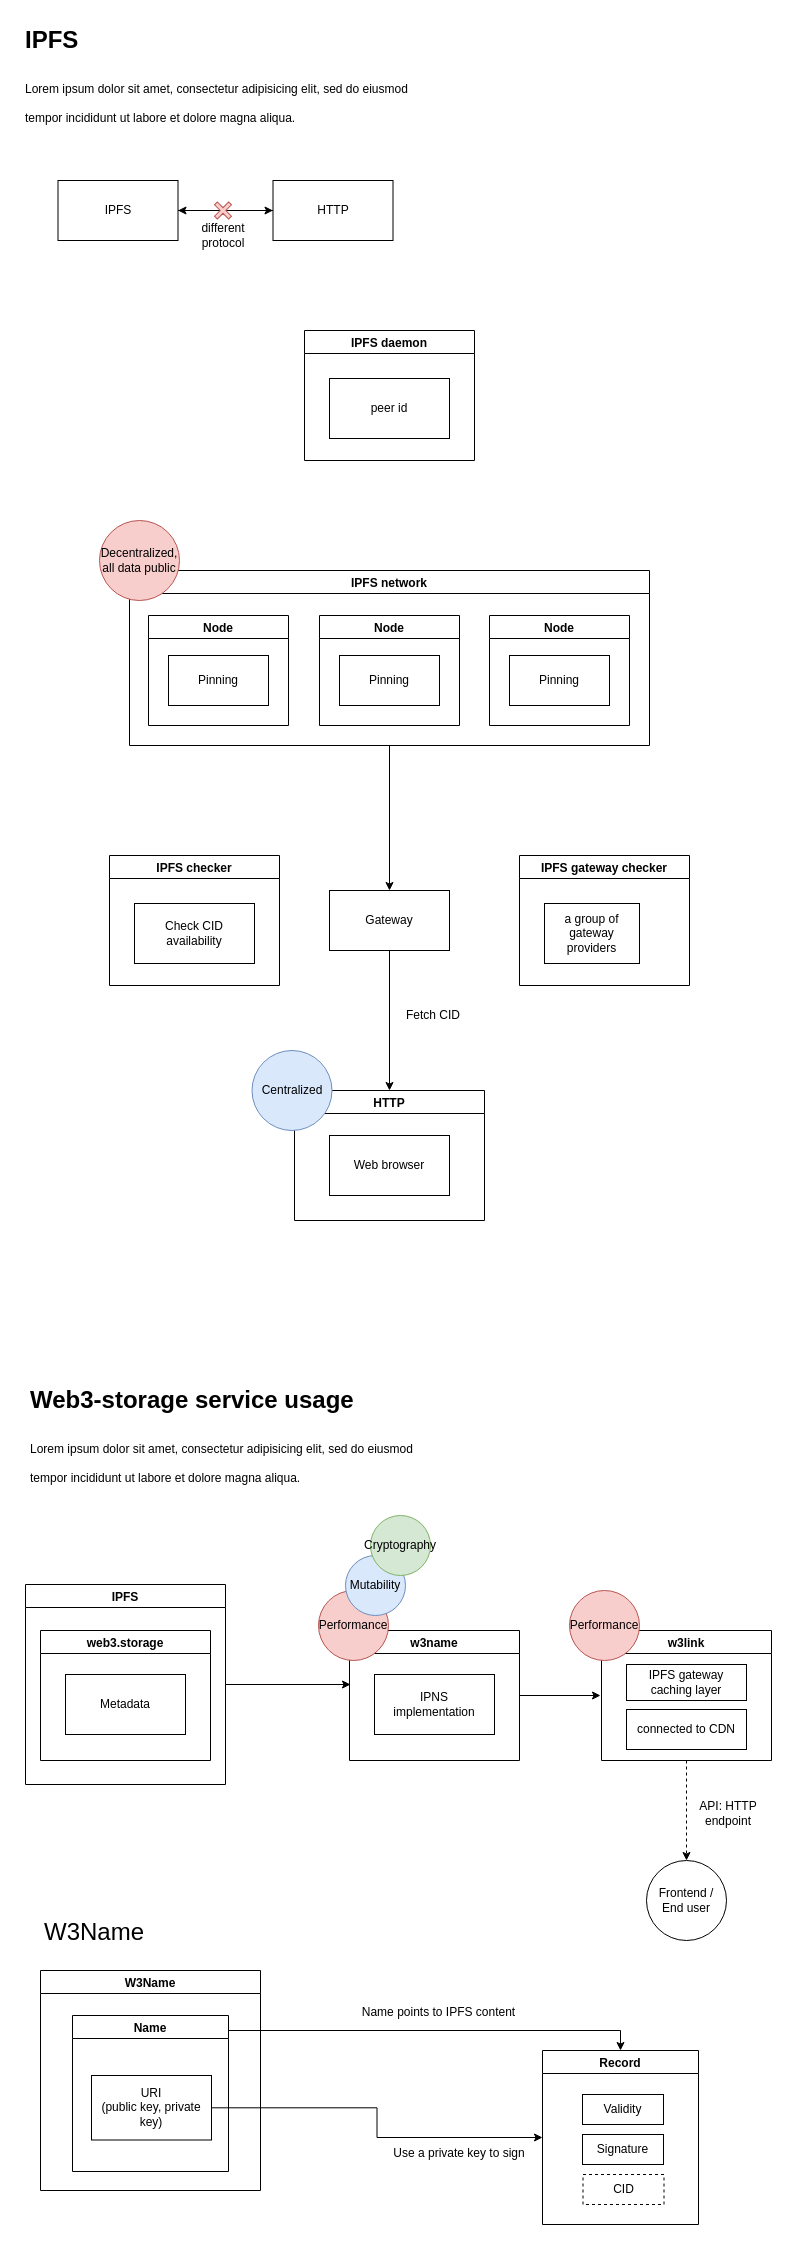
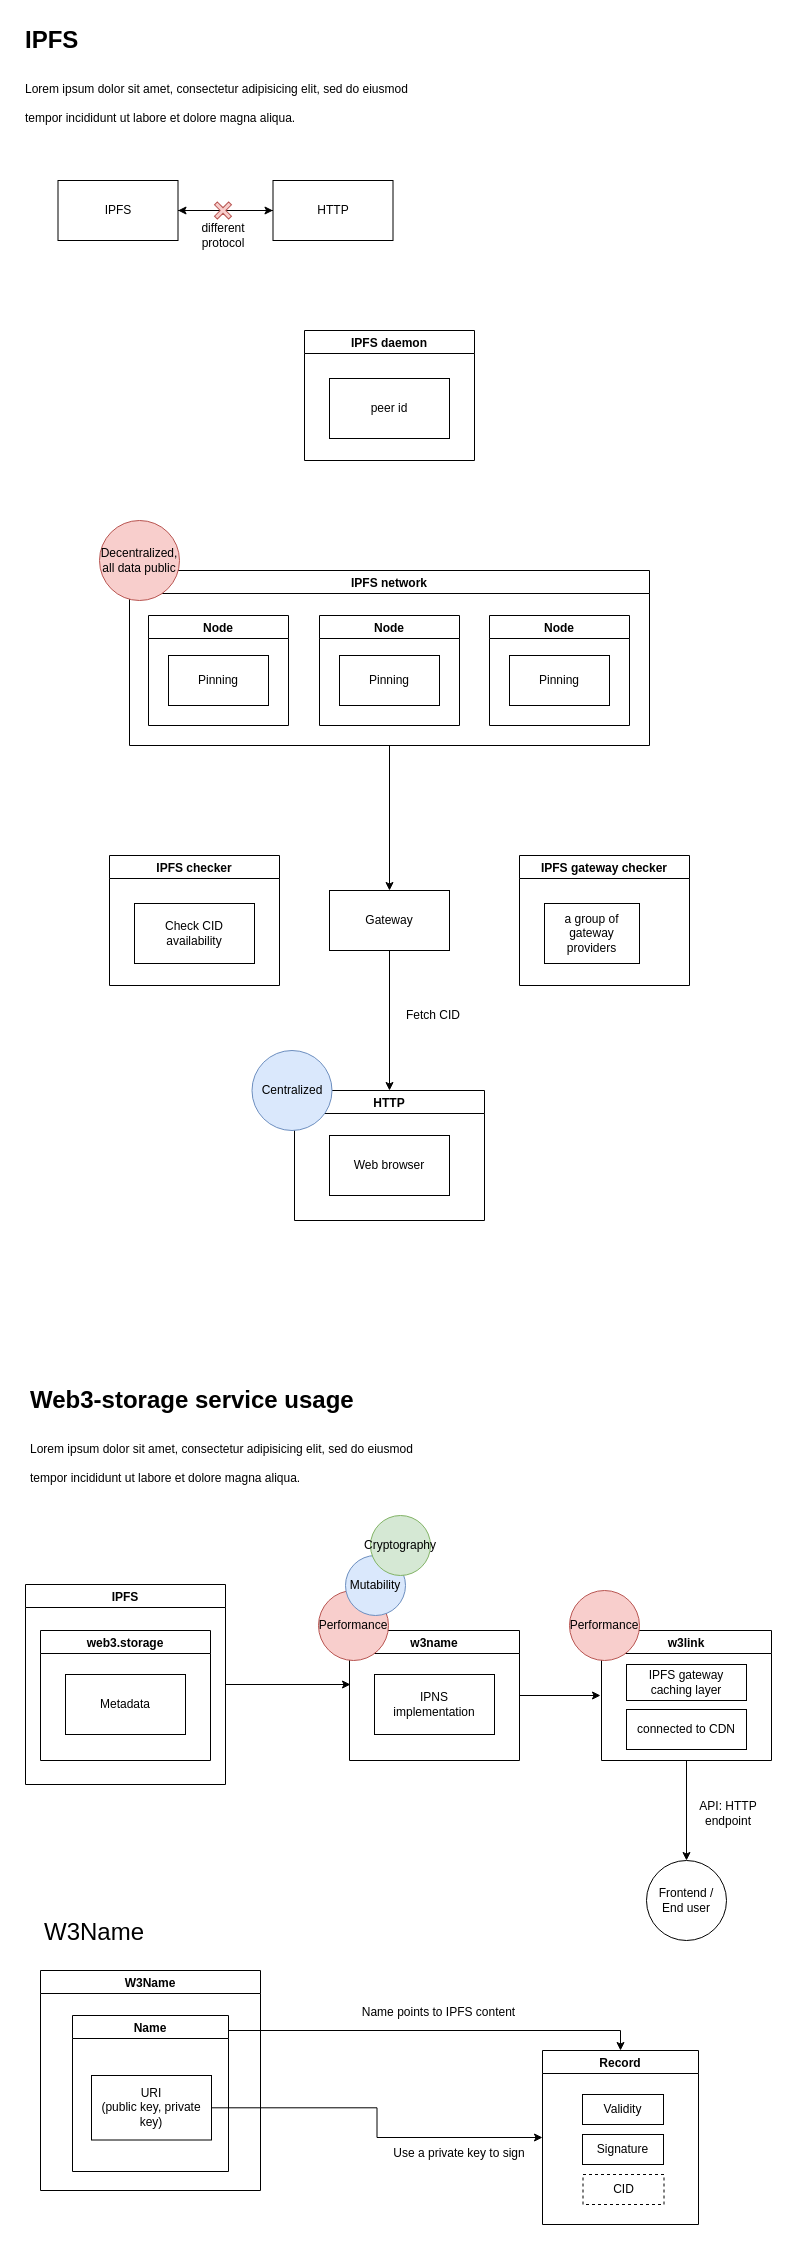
- <mxCell id="37" style="edgeStyle=orthogonalEdgeStyle;rounded=0;orthogonalLoop=1;jettySize=auto;html=1;dashed=1;" parent="1" source="38" target="47" edge="1"><mxGeometry relative="1" as="geometry" /></mxCell>
+ <mxCell id="37" style="edgeStyle=orthogonalEdgeStyle;rounded=0;orthogonalLoop=1;jettySize=auto;html=1;" parent="1" source="38" target="47" edge="1"><mxGeometry relative="1" as="geometry" /></mxCell>
